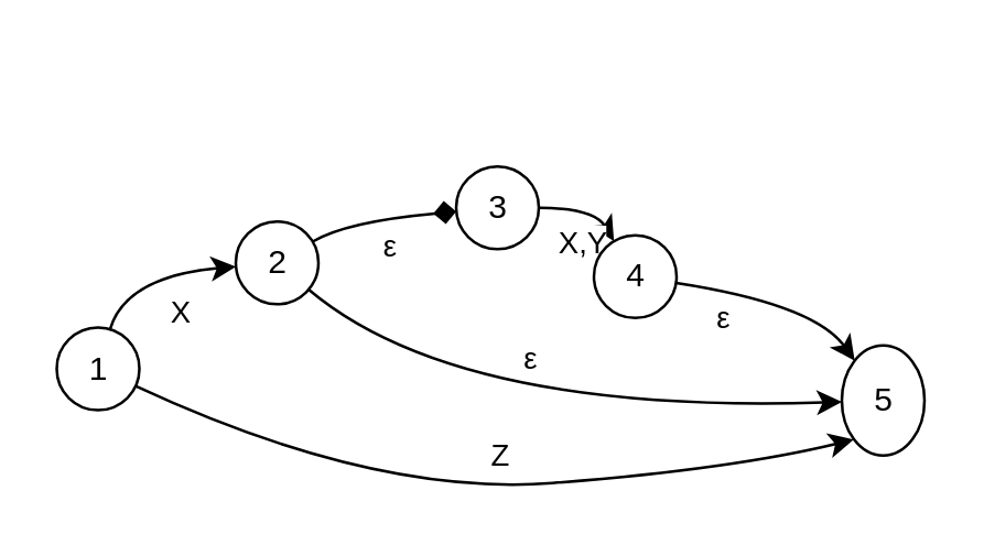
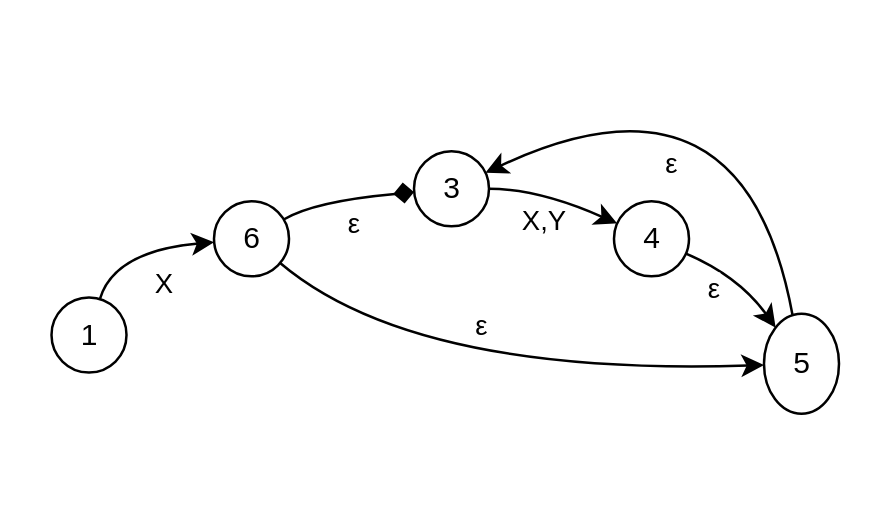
+ <mxCell id="19" style="rounded=0;orthogonalLoop=1;jettySize=auto;html=1;curved=1;" edge="1" parent="1" source="10" target="15"><mxGeometry relative="1" as="geometry"><Array as="points"><mxPoint x="297" y="20" /></Array></mxGeometry></mxCell>
+ <mxCell id="20" value="ε" style="edgeLabel;html=1;align=center;verticalAlign=middle;resizable=0;points=[];" vertex="1" connectable="0" parent="19"><mxGeometry x="0.21" relative="1" as="geometry"><mxPoint x="-5" y="33" as="offset" /></mxGeometry></mxCell>
- <mxCell id="7" value="2" style="points=[[0.145,0.145,0],[0.5,0,0],[0.855,0.145,0],[1,0.5,0],[0.855,0.855,0],[0.5,1,0],[0.145,0.855,0],[0,0.5,0]];shape=mxgraph.bpmn.event;html=1;verticalLabelPosition=middle;labelBackgroundColor=#ffffff;verticalAlign=middle;align=center;perimeter=ellipsePerimeter;outlineConnect=0;aspect=fixed;outline=standard;symbol=general;labelPosition=center;" vertex="1" parent="1"><mxGeometry x="85" y="80" width="30" height="30" as="geometry" /></mxCell>
+ <mxCell id="7" value="6" style="points=[[0.145,0.145,0],[0.5,0,0],[0.855,0.145,0],[1,0.5,0],[0.855,0.855,0],[0.5,1,0],[0.145,0.855,0],[0,0.5,0]];shape=mxgraph.bpmn.event;html=1;verticalLabelPosition=middle;labelBackgroundColor=#ffffff;verticalAlign=middle;align=center;perimeter=ellipsePerimeter;outlineConnect=0;aspect=fixed;outline=standard;symbol=general;labelPosition=center;" vertex="1" parent="1"><mxGeometry x="85" y="80" width="30" height="30" as="geometry" /></mxCell>
- <mxCell id="18" value="4" style="points=[[0.145,0.145,0],[0.5,0,0],[0.855,0.145,0],[1,0.5,0],[0.855,0.855,0],[0.5,1,0],[0.145,0.855,0],[0,0.5,0]];shape=mxgraph.bpmn.event;html=1;verticalLabelPosition=middle;labelBackgroundColor=#ffffff;verticalAlign=middle;align=center;perimeter=ellipsePerimeter;outlineConnect=0;aspect=fixed;outline=standard;symbol=general;labelPosition=center;" vertex="1" parent="1"><mxGeometry x="215" y="85" width="30" height="30" as="geometry" /></mxCell>
+ <mxCell id="18" value="4" style="points=[[0.145,0.145,0],[0.5,0,0],[0.855,0.145,0],[1,0.5,0],[0.855,0.855,0],[0.5,1,0],[0.145,0.855,0],[0,0.5,0]];shape=mxgraph.bpmn.event;html=1;verticalLabelPosition=middle;labelBackgroundColor=#ffffff;verticalAlign=middle;align=center;perimeter=ellipsePerimeter;outlineConnect=0;aspect=fixed;outline=standard;symbol=general;labelPosition=center;" vertex="1" parent="1"><mxGeometry x="245" y="80" width="30" height="30" as="geometry" /></mxCell>
- <mxCell id="11" style="rounded=0;orthogonalLoop=1;jettySize=auto;html=1;curved=1;entryX=0.145;entryY=0.855;entryDx=0;entryDy=0;entryPerimeter=0;" edge="1" parent="1" source="2" target="10"><mxGeometry relative="1" as="geometry"><Array as="points"><mxPoint x="135" y="180" /><mxPoint x="265" y="170" /></Array></mxGeometry></mxCell>
- <mxCell id="12" value="Z" style="edgeLabel;html=1;align=center;verticalAlign=middle;resizable=0;points=[];" vertex="1" connectable="0" parent="11"><mxGeometry x="0.035" y="17" relative="1" as="geometry"><mxPoint x="2" y="5" as="offset" /></mxGeometry></mxCell>
